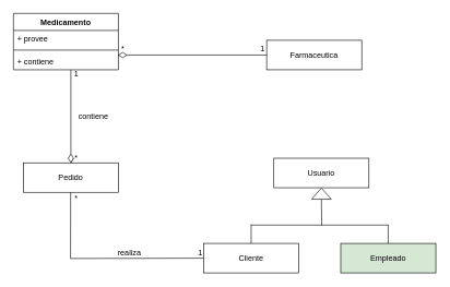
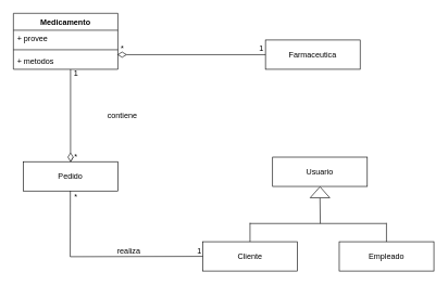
- <mxCell id="31" value="+ contiene" style="text;strokeColor=none;fillColor=none;align=left;verticalAlign=top;spacingLeft=4;spacingRight=4;overflow=hidden;rotatable=0;points=[[0,0.5],[1,0.5]];portConstraint=eastwest;" vertex="1" parent="28"><mxGeometry y="60" width="160" height="26" as="geometry" /></mxCell>
+ <mxCell id="31" value="+ metodos" style="text;strokeColor=none;fillColor=none;align=left;verticalAlign=top;spacingLeft=4;spacingRight=4;overflow=hidden;rotatable=0;points=[[0,0.5],[1,0.5]];portConstraint=eastwest;" vertex="1" parent="28"><mxGeometry y="60" width="160" height="26" as="geometry" /></mxCell>
- <mxCell id="16" value="contiene" style="text;html=1;strokeColor=none;fillColor=none;align=center;verticalAlign=middle;whiteSpace=wrap;rounded=0;fontSize=12;" vertex="1" parent="1"><mxGeometry x="122" y="167" width="40" height="20" as="geometry" /></mxCell>
+ <mxCell id="16" value="contiene" style="text;html=1;strokeColor=none;fillColor=none;align=center;verticalAlign=middle;whiteSpace=wrap;rounded=0;fontSize=12;" vertex="1" parent="1"><mxGeometry x="167" y="167" width="40" height="20" as="geometry" /></mxCell>
- <mxCell id="6" value="&lt;font style=&quot;font-size: 12px&quot;&gt;Empleado&lt;/font&gt;" style="rounded=0;whiteSpace=wrap;html=1;fontSize=12;align=center;fillColor=#d5e8d4;" vertex="1" parent="1"><mxGeometry x="519" y="371" width="145" height="45" as="geometry" /></mxCell>
+ <mxCell id="6" value="&lt;font style=&quot;font-size: 12px&quot;&gt;Empleado&lt;/font&gt;" style="rounded=0;whiteSpace=wrap;html=1;fontSize=12;align=center;" vertex="1" parent="1"><mxGeometry x="519" y="371" width="145" height="45" as="geometry" /></mxCell>
